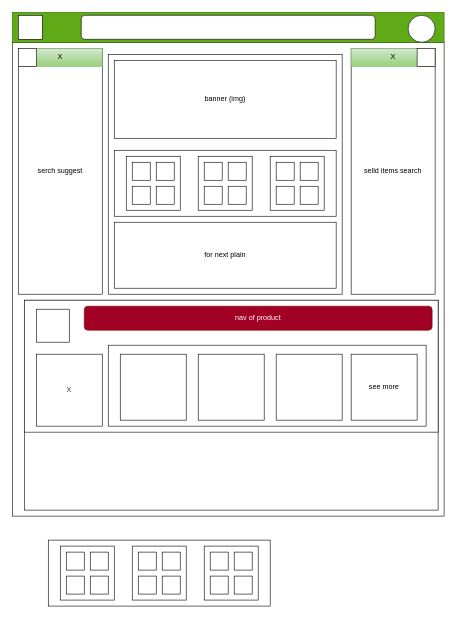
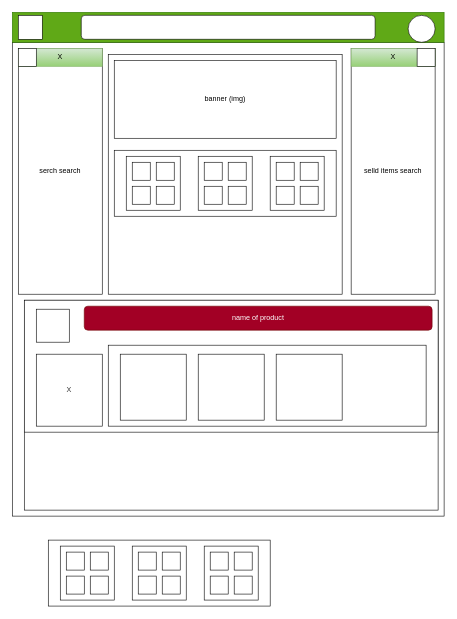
- <mxCell id="7" value="serch suggest" style="rounded=0;whiteSpace=wrap;html=1;" vertex="1" parent="1"><mxGeometry x="30" y="80" width="140" height="410" as="geometry" /></mxCell>
+ <mxCell id="7" value="serch search" style="rounded=0;whiteSpace=wrap;html=1;" vertex="1" parent="1"><mxGeometry x="30" y="80" width="140" height="410" as="geometry" /></mxCell>
- <mxCell id="12" value="for next plain" style="rounded=0;whiteSpace=wrap;html=1;" vertex="1" parent="1"><mxGeometry x="190" y="370" width="370" height="110" as="geometry" /></mxCell>
- <mxCell id="30" value="nav of product" style="rounded=1;whiteSpace=wrap;html=1;fillColor=#a20025;fontColor=#ffffff;strokeColor=#6F0000;" vertex="1" parent="1"><mxGeometry x="140" y="510" width="580" height="40" as="geometry" /></mxCell>
+ <mxCell id="30" value="name of product" style="rounded=1;whiteSpace=wrap;html=1;fillColor=#a20025;fontColor=#ffffff;strokeColor=#6F0000;" vertex="1" parent="1"><mxGeometry x="140" y="510" width="580" height="40" as="geometry" /></mxCell>
- <mxCell id="49" value="see more" style="whiteSpace=wrap;html=1;aspect=fixed;" vertex="1" parent="1"><mxGeometry x="585" y="590" width="110" height="110" as="geometry" /></mxCell>
